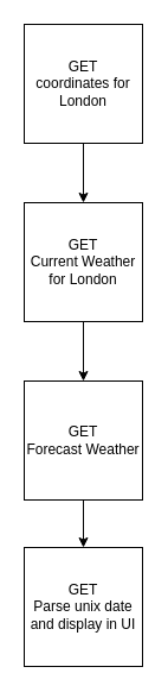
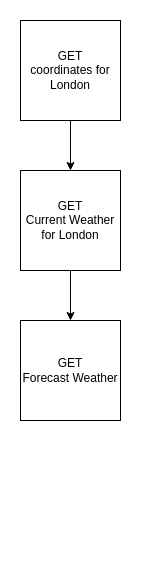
- <mxCell id="6" value="" style="edgeStyle=none;html=1;" edge="1" parent="1" source="7" target="8"><mxGeometry relative="1" as="geometry" /></mxCell>
- <mxCell id="8" value="GET &lt;br&gt;Parse unix date and display in UI" style="whiteSpace=wrap;html=1;aspect=fixed;" vertex="1" parent="1"><mxGeometry x="20" y="460" width="100" height="100" as="geometry" /></mxCell>
